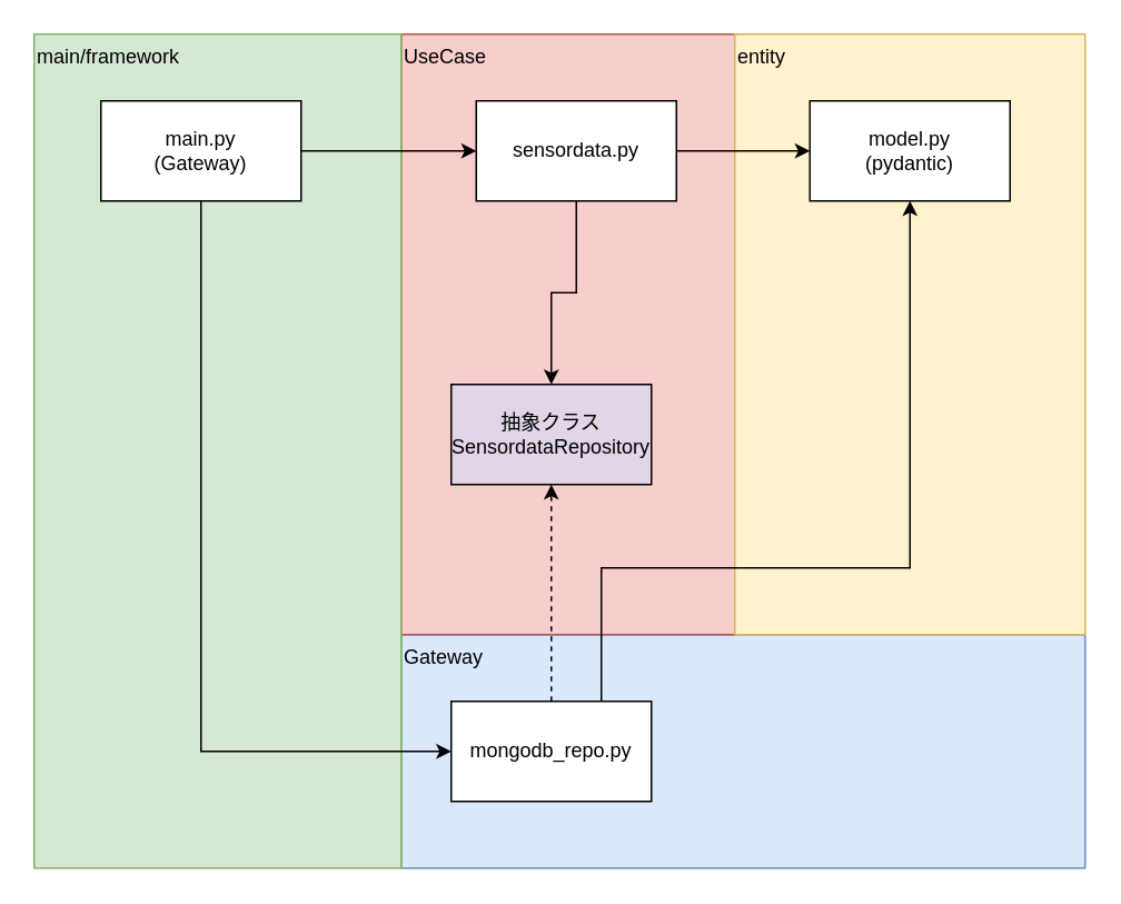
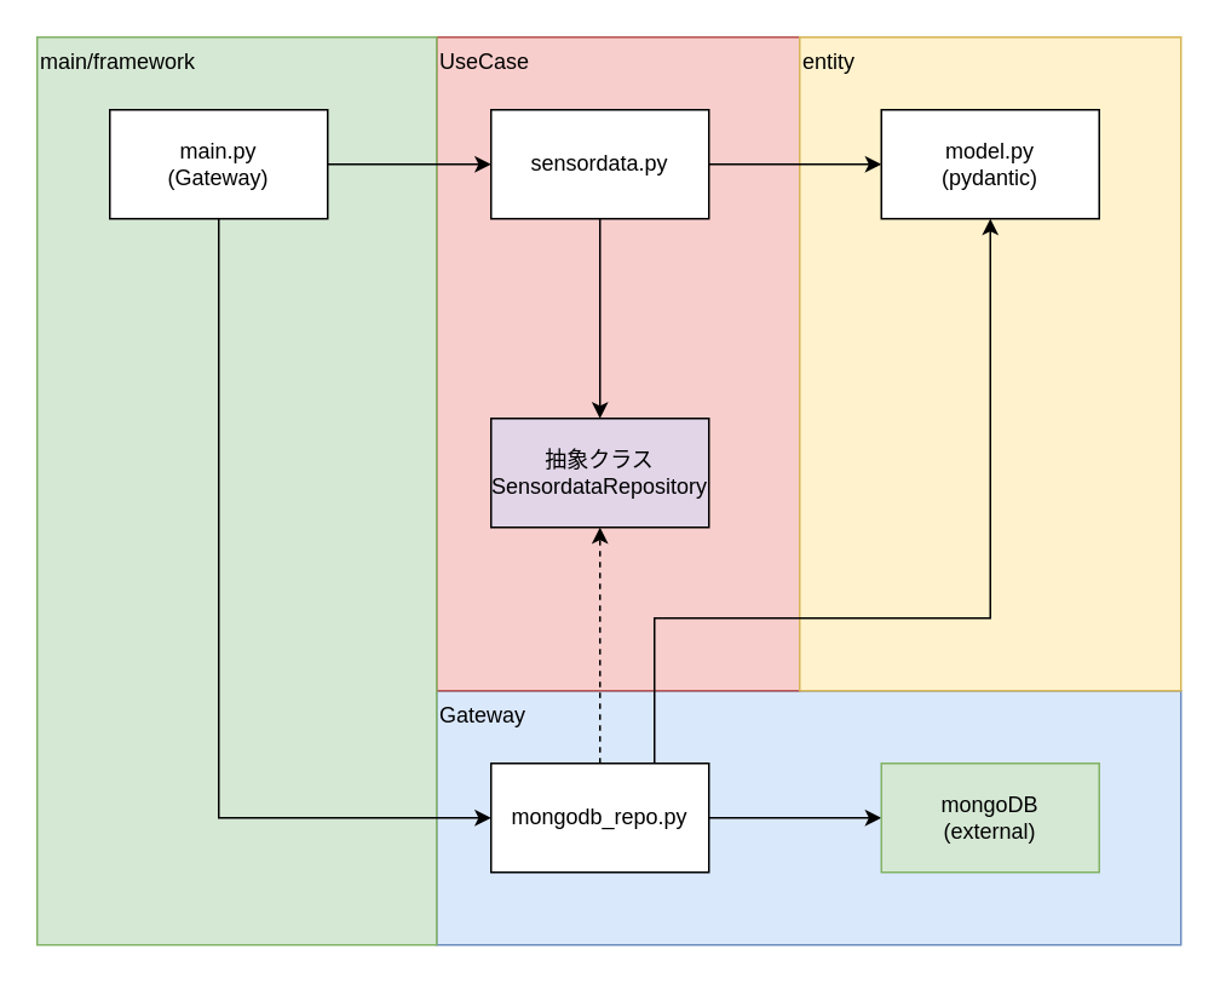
- <mxCell id="11" value="sensordata.py" style="rounded=0;whiteSpace=wrap;html=1;" vertex="1" parent="1"><mxGeometry x="285" y="60" width="120" height="60" as="geometry" /></mxCell>
+ <mxCell id="11" value="sensordata.py" style="rounded=0;whiteSpace=wrap;html=1;" vertex="1" parent="1"><mxGeometry x="270" y="60" width="120" height="60" as="geometry" /></mxCell>
+ <mxCell id="13" style="edgeStyle=orthogonalEdgeStyle;rounded=0;orthogonalLoop=1;jettySize=auto;html=1;exitX=1;exitY=0.5;exitDx=0;exitDy=0;entryX=0;entryY=0.5;entryDx=0;entryDy=0;" edge="1" parent="1" source="16" target="17"><mxGeometry relative="1" as="geometry" /></mxCell>
+ <mxCell id="17" value="mongoDB&lt;br&gt;(external)" style="rounded=0;whiteSpace=wrap;html=1;fillColor=#d5e8d4;strokeColor=#82b366;" vertex="1" parent="1"><mxGeometry x="485" y="420" width="120" height="60" as="geometry" /></mxCell>
